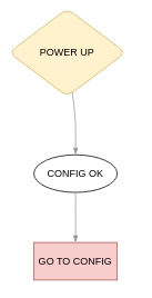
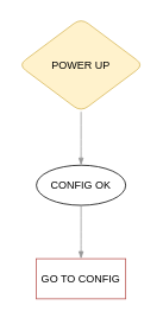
- <mxCell id="2" value="POWER UP" style="whiteSpace=wrap;shape=rhombus;rounded=1;fillColor=#fff2cc;strokeColor=#d6b656;perimeter=rhombusPerimeter;html=1;" vertex="1" parent="1"><mxGeometry x="10" y="10" width="140" height="105" as="geometry" /></mxCell>
+ <mxCell id="2" value="POWER UP" style="whiteSpace=wrap;shape=rhombus;rounded=1;fillColor=#fff2cc;strokeColor=#d6b656;perimeter=rhombusPerimeter;html=1;" vertex="1" parent="1"><mxGeometry x="20" y="20" width="140" height="105" as="geometry" /></mxCell>
- <mxCell id="4" value="GO TO CONFIG" style="whiteSpace=wrap;rounded=0;fillColor=#f8cecc;strokeColor=#b85450;html=1;" vertex="1" parent="1"><mxGeometry x="40" y="290" width="100" height="45" as="geometry" /></mxCell>
+ <mxCell id="4" value="GO TO CONFIG" style="whiteSpace=wrap;rounded=0;fillColor=#ffffff;strokeColor=#b85450;html=1;" vertex="1" parent="1"><mxGeometry x="40" y="290" width="100" height="45" as="geometry" /></mxCell>
